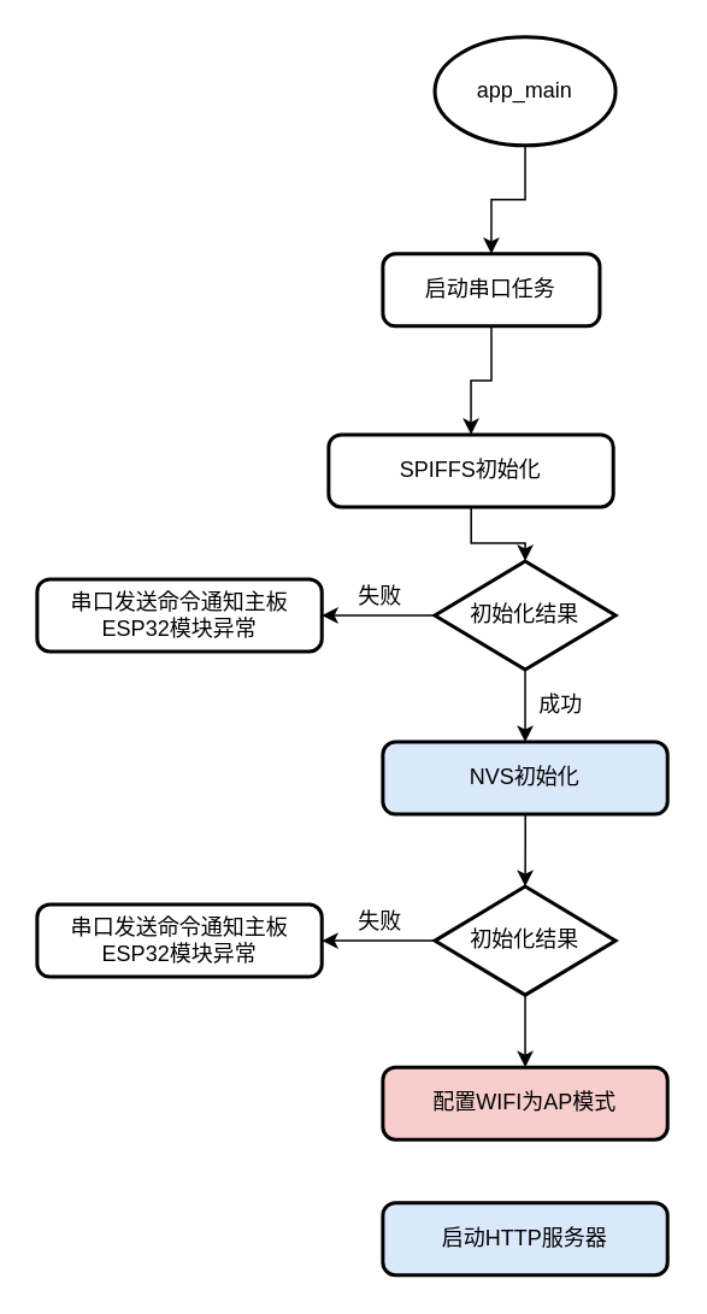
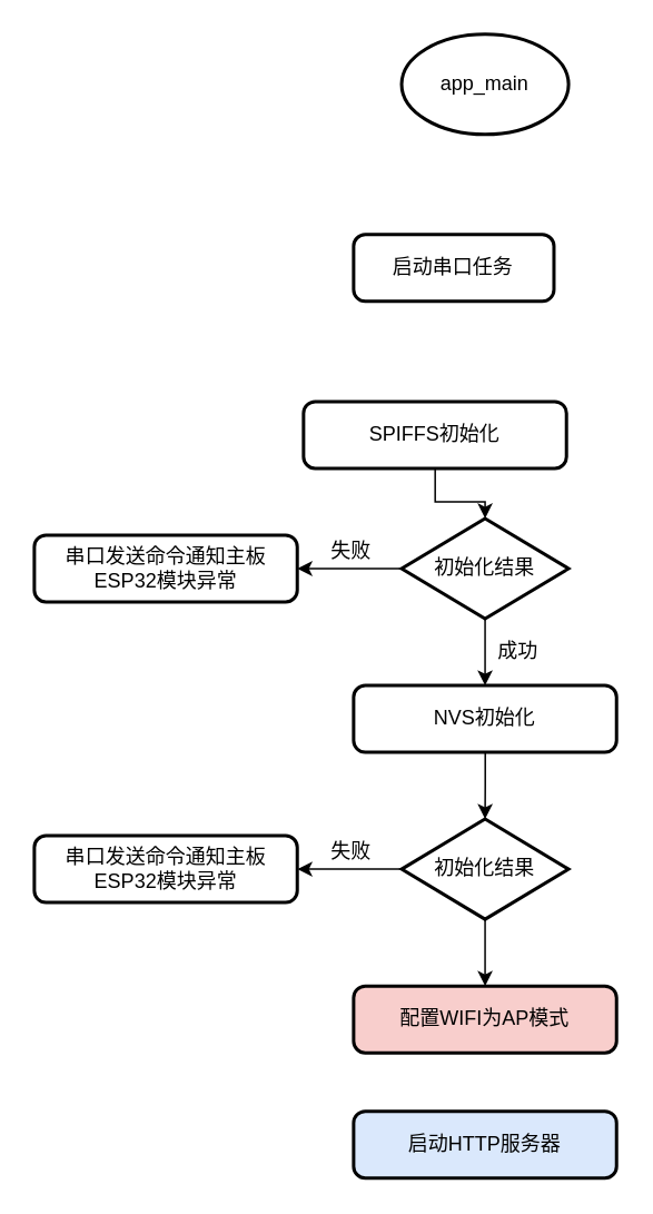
- <mxCell id="2" style="edgeStyle=orthogonalEdgeStyle;rounded=0;orthogonalLoop=1;jettySize=auto;html=1;entryX=0.5;entryY=0;entryDx=0;entryDy=0;" edge="1" parent="1" source="3" target="22"><mxGeometry relative="1" as="geometry"><mxPoint x="290" y="140" as="targetPoint" /></mxGeometry></mxCell>
- <mxCell id="21" style="edgeStyle=orthogonalEdgeStyle;rounded=0;orthogonalLoop=1;jettySize=auto;html=1;entryX=0.5;entryY=0;entryDx=0;entryDy=0;" edge="1" parent="1" source="22" target="4"><mxGeometry relative="1" as="geometry" /></mxCell>
- <mxCell id="12" value="NVS初始化" style="rounded=1;whiteSpace=wrap;html=1;absoluteArcSize=1;arcSize=14;strokeWidth=2;fillColor=#dae8fc;" vertex="1" parent="1"><mxGeometry x="211.25" y="410" width="157.5" height="40" as="geometry" /></mxCell>
+ <mxCell id="12" value="NVS初始化" style="rounded=1;whiteSpace=wrap;html=1;absoluteArcSize=1;arcSize=14;strokeWidth=2;" vertex="1" parent="1"><mxGeometry x="211.25" y="410" width="157.5" height="40" as="geometry" /></mxCell>
